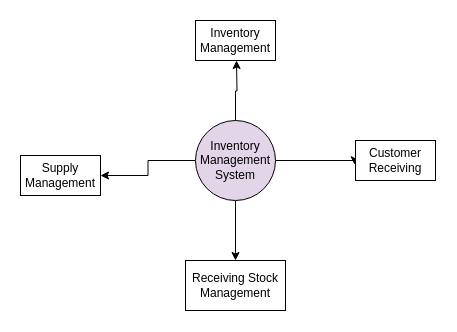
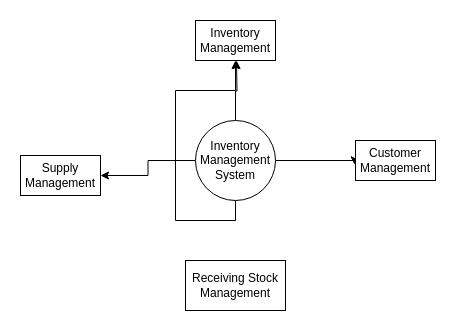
- <mxCell id="6" value="Inventory Management System" style="ellipse;whiteSpace=wrap;html=1;aspect=fixed;fillColor=#e1d5e7;" vertex="1" parent="1"><mxGeometry x="195" y="120" width="80" height="80" as="geometry" /></mxCell>
+ <mxCell id="6" value="Inventory Management System" style="ellipse;whiteSpace=wrap;html=1;aspect=fixed;" vertex="1" parent="1"><mxGeometry x="195" y="120" width="80" height="80" as="geometry" /></mxCell>
- <mxCell id="7" value="Customer Receiving" style="rounded=0;whiteSpace=wrap;html=1;" vertex="1" parent="1"><mxGeometry x="355" y="140" width="80" height="40" as="geometry" /></mxCell>
+ <mxCell id="7" value="Customer Management" style="rounded=0;whiteSpace=wrap;html=1;" vertex="1" parent="1"><mxGeometry x="355" y="140" width="80" height="40" as="geometry" /></mxCell>
- <mxCell id="3" style="edgeStyle=orthogonalEdgeStyle;rounded=0;orthogonalLoop=1;jettySize=auto;html=1;exitX=0.5;exitY=1;exitDx=0;exitDy=0;entryX=0.5;entryY=0;entryDx=0;entryDy=0;" edge="1" parent="1" source="6" target="10"><mxGeometry relative="1" as="geometry" /></mxCell>
+ <mxCell id="3" style="edgeStyle=orthogonalEdgeStyle;rounded=0;orthogonalLoop=1;jettySize=auto;html=1;exitX=0.5;exitY=1;exitDx=0;exitDy=0;" edge="1" parent="1" source="6" target="9"><mxGeometry relative="1" as="geometry" /></mxCell>
